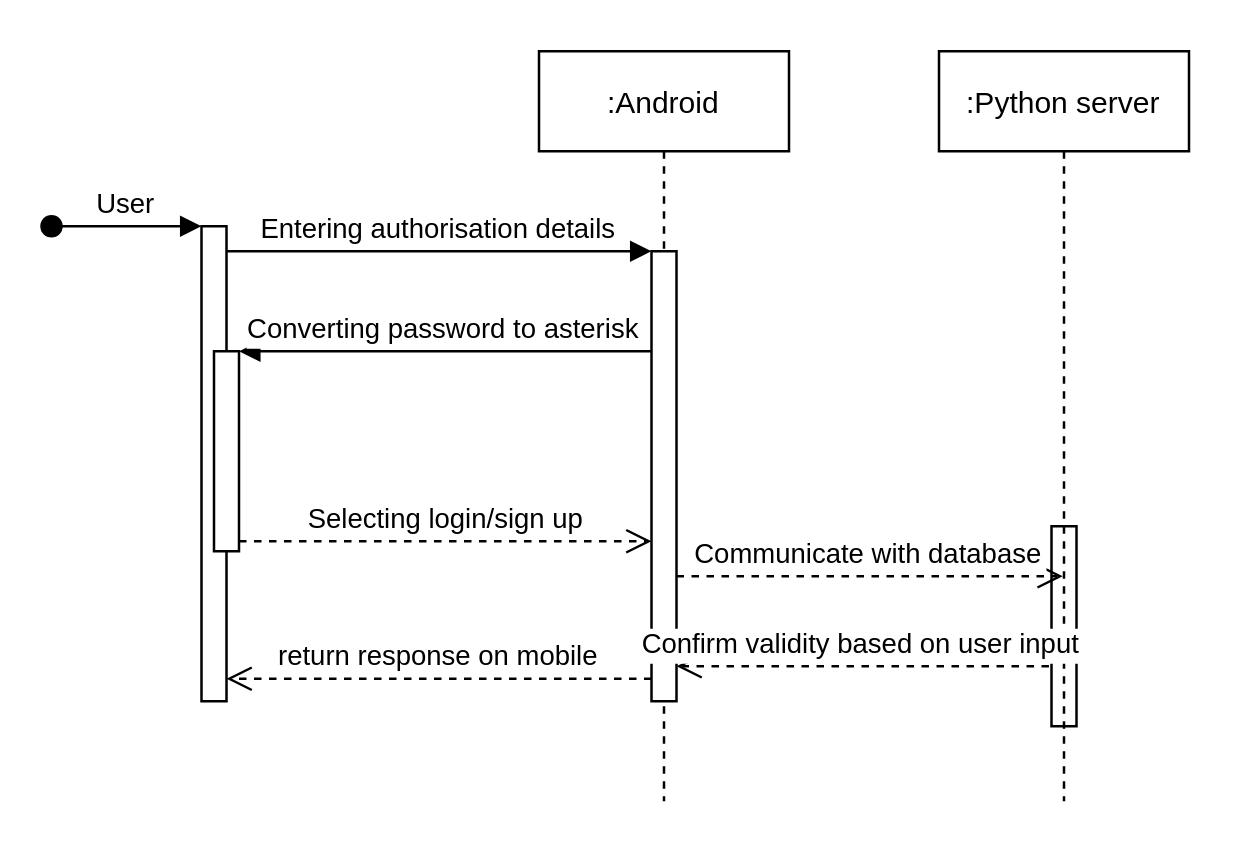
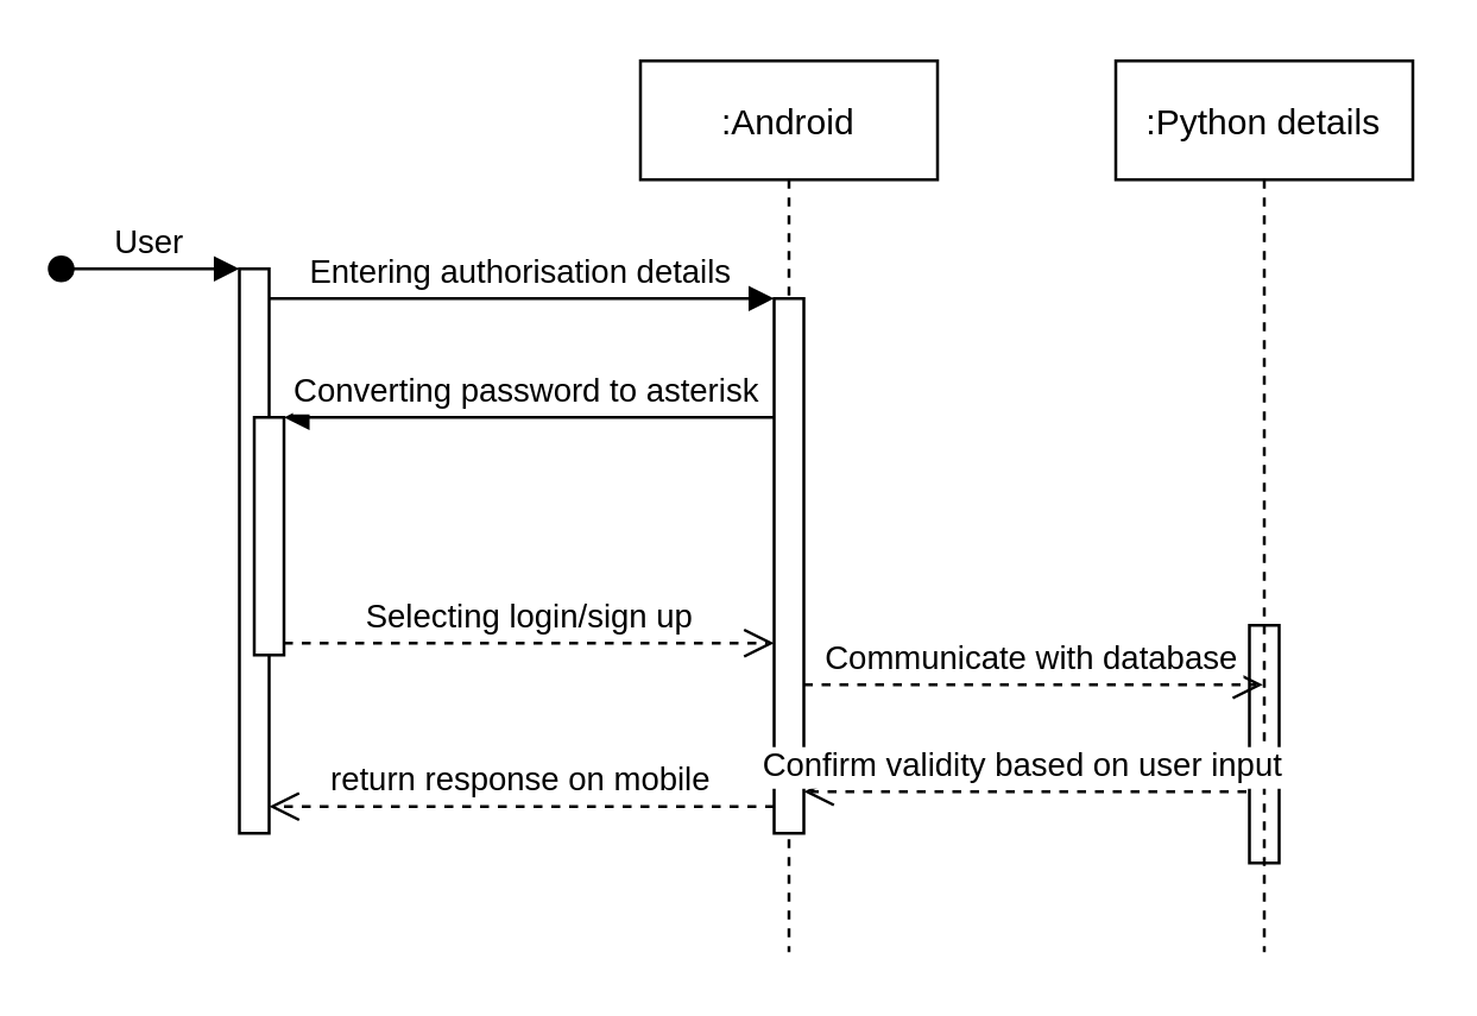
- <mxCell id="12" value=":Python server" style="shape=umlLifeline;perimeter=lifelinePerimeter;container=1;collapsible=0;recursiveResize=0;rounded=0;shadow=0;strokeWidth=1;" vertex="1" parent="1"><mxGeometry x="375" y="20" width="100" height="300" as="geometry" /></mxCell>
+ <mxCell id="12" value=":Python details" style="shape=umlLifeline;perimeter=lifelinePerimeter;container=1;collapsible=0;recursiveResize=0;rounded=0;shadow=0;strokeWidth=1;" vertex="1" parent="1"><mxGeometry x="375" y="20" width="100" height="300" as="geometry" /></mxCell>
